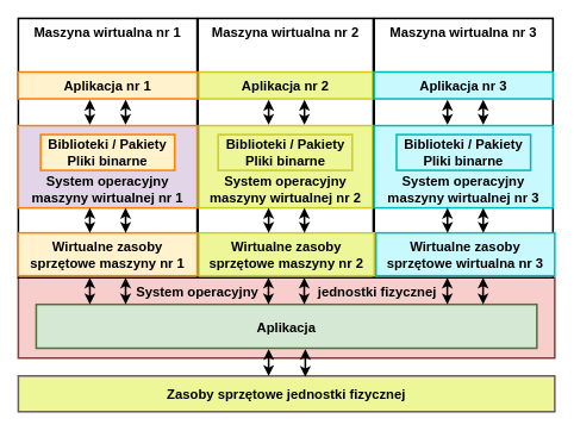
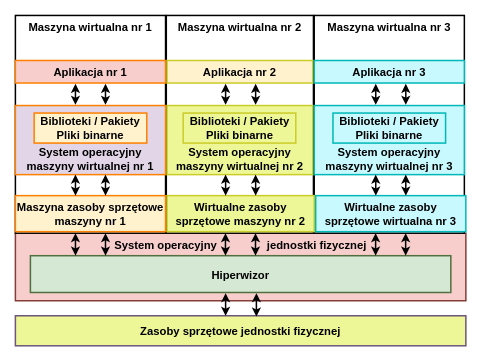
- <mxCell id="14" value="Aplikacja nr 1" style="rounded=0;whiteSpace=wrap;html=1;fontStyle=1;fontSize=15;fillColor=#fff2cc;strokeColor=#FF8000;strokeWidth=2;" parent="1" vertex="1"><mxGeometry x="20" y="80" width="200" height="30" as="geometry" /></mxCell>
+ <mxCell id="14" value="Aplikacja nr 1" style="rounded=0;whiteSpace=wrap;html=1;fontStyle=1;fontSize=15;fillColor=#f8cecc;strokeColor=#FF8000;strokeWidth=2;" parent="1" vertex="1"><mxGeometry x="20" y="80" width="200" height="30" as="geometry" /></mxCell>
- <mxCell id="15" value="&lt;span style=&quot;font-size: 15px; font-weight: 700;&quot;&gt;Aplikacja nr 2&lt;/span&gt;" style="rounded=0;whiteSpace=wrap;html=1;fillColor=#EDF797;strokeColor=#CCCC29;strokeWidth=2;fontSize=15;" parent="1" vertex="1"><mxGeometry x="222" y="80" width="194" height="30" as="geometry" /></mxCell>
+ <mxCell id="15" value="&lt;span style=&quot;font-size: 15px; font-weight: 700;&quot;&gt;Aplikacja nr 2&lt;/span&gt;" style="rounded=0;whiteSpace=wrap;html=1;fillColor=#fff2cc;strokeColor=#CCCC29;strokeWidth=2;fontSize=15;" parent="1" vertex="1"><mxGeometry x="222" y="80" width="194" height="30" as="geometry" /></mxCell>
- <mxCell id="19" value="Wirtualne zasoby sprzętowe maszyny nr 1" style="rounded=0;whiteSpace=wrap;html=1;fontStyle=1;fontSize=15;fillColor=#fff2cc;strokeColor=#FF8000;strokeWidth=2;" parent="1" vertex="1"><mxGeometry x="20" y="260" width="200" height="48" as="geometry" /></mxCell>
+ <mxCell id="19" value="Maszyna zasoby sprzętowe maszyny nr 1" style="rounded=0;whiteSpace=wrap;html=1;fontStyle=1;fontSize=15;fillColor=#fff2cc;strokeColor=#FF8000;strokeWidth=2;" parent="1" vertex="1"><mxGeometry x="20" y="260" width="200" height="48" as="geometry" /></mxCell>
- <mxCell id="7" value="Aplikacja" style="rounded=0;whiteSpace=wrap;html=1;fontStyle=1;fontSize=15;fillColor=#d5e8d4;strokeWidth=2;strokeColor=#517040;" parent="1" vertex="1"><mxGeometry x="40" y="340" width="560" height="49" as="geometry" /></mxCell>
+ <mxCell id="7" value="Hiperwizor" style="rounded=0;whiteSpace=wrap;html=1;fontStyle=1;fontSize=15;fillColor=#d5e8d4;strokeWidth=2;strokeColor=#517040;" parent="1" vertex="1"><mxGeometry x="40" y="340" width="560" height="49" as="geometry" /></mxCell>
